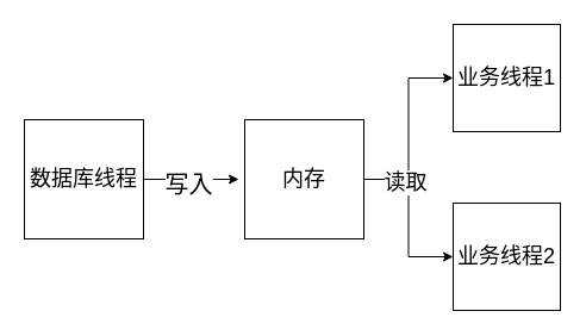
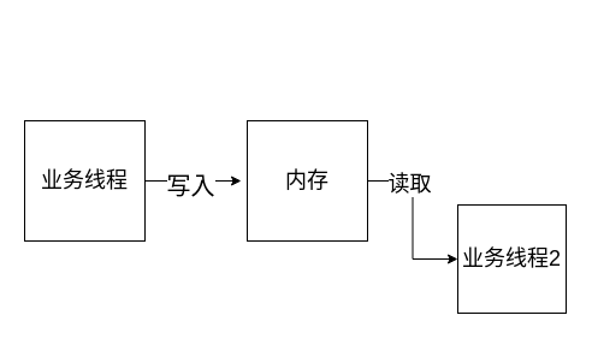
- <mxCell id="9" value="业务线程1" style="whiteSpace=wrap;html=1;aspect=fixed;fontSize=18;" vertex="1" parent="1"><mxGeometry x="380" y="20" width="90" height="90" as="geometry" /></mxCell>
- <mxCell id="5" style="edgeStyle=orthogonalEdgeStyle;rounded=0;orthogonalLoop=1;jettySize=auto;html=1;entryX=0;entryY=0.5;entryDx=0;entryDy=0;" edge="1" parent="1" source="8" target="9"><mxGeometry relative="1" as="geometry" /></mxCell>
- <mxCell id="4" value="数据库线程" style="whiteSpace=wrap;html=1;aspect=fixed;fontSize=18;" vertex="1" parent="1"><mxGeometry x="20" y="100" width="100" height="100" as="geometry" /></mxCell>
+ <mxCell id="4" value="业务线程" style="whiteSpace=wrap;html=1;aspect=fixed;fontSize=18;" vertex="1" parent="1"><mxGeometry x="20" y="100" width="100" height="100" as="geometry" /></mxCell>
